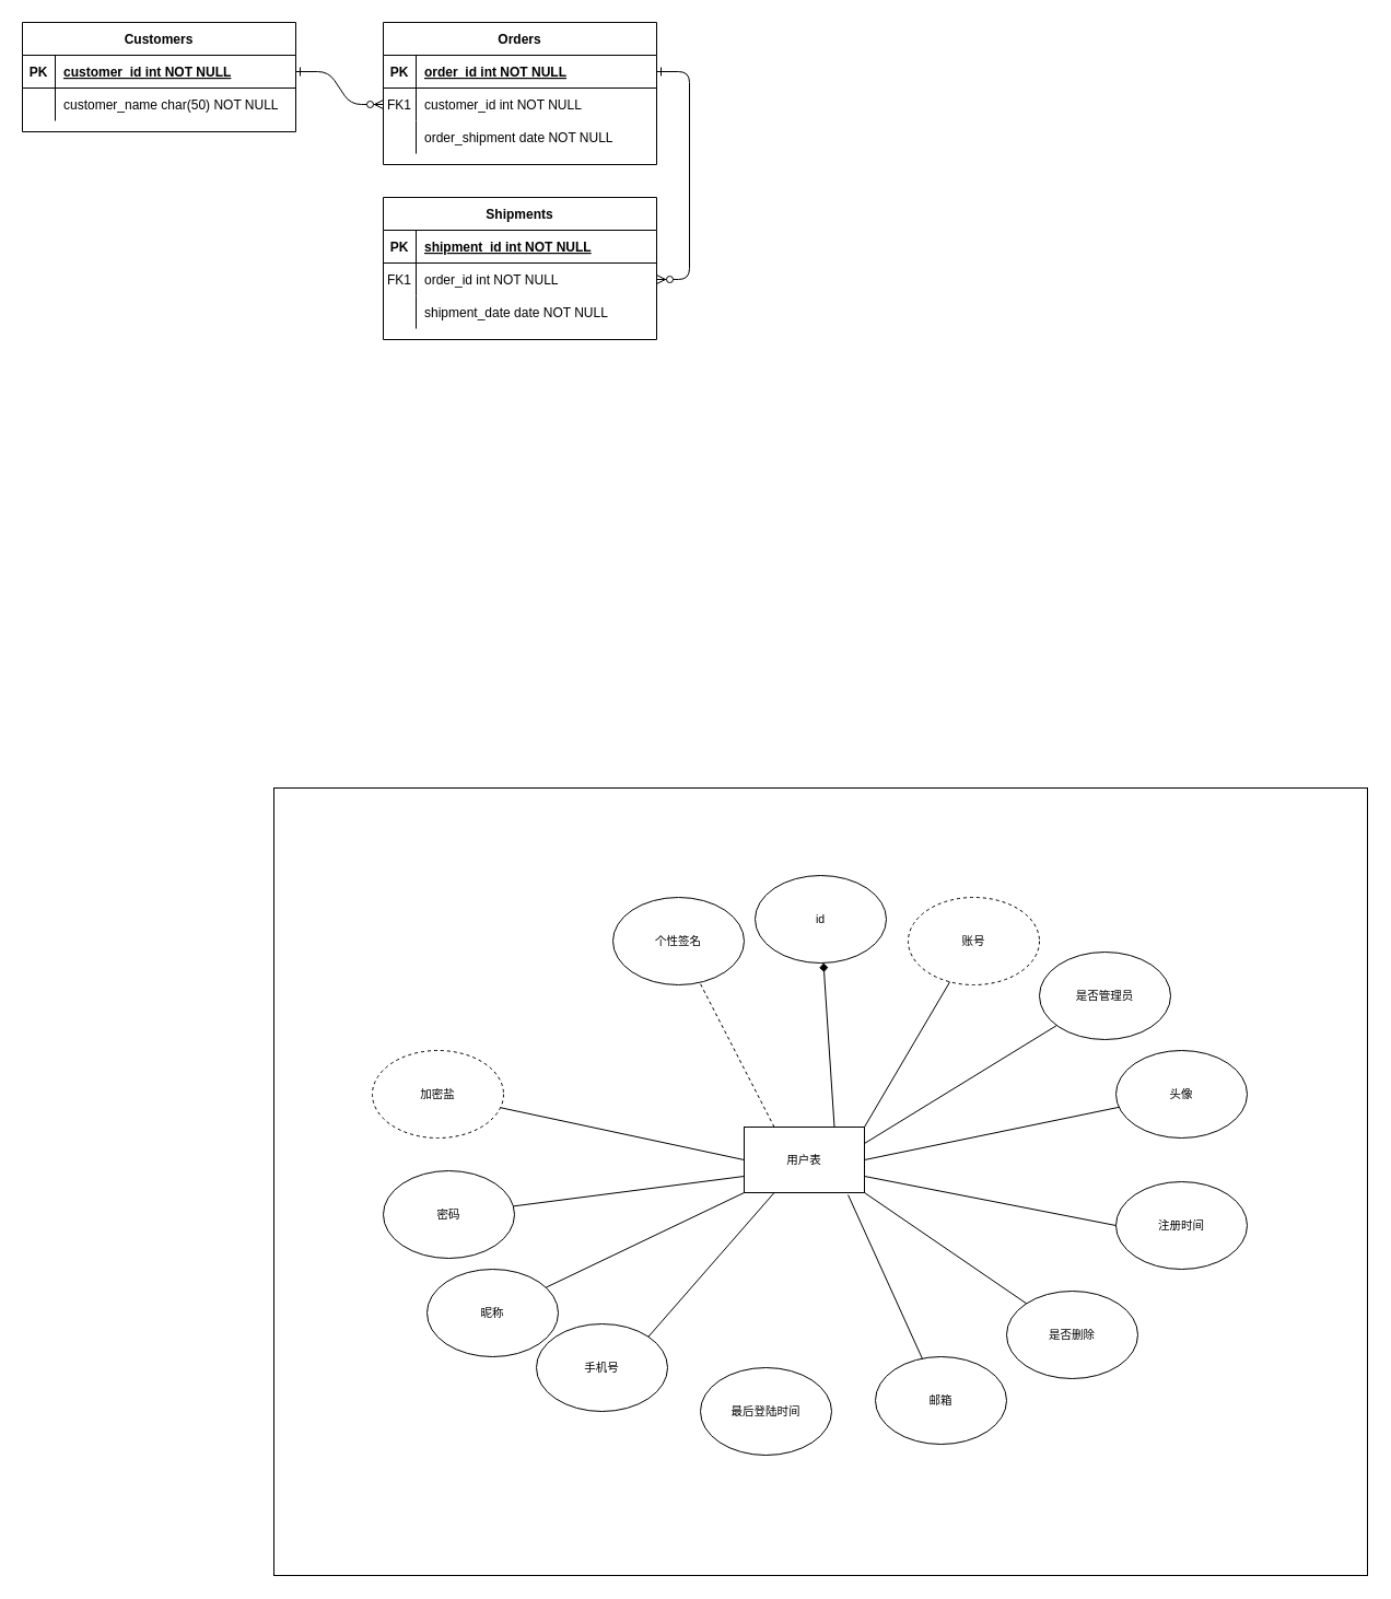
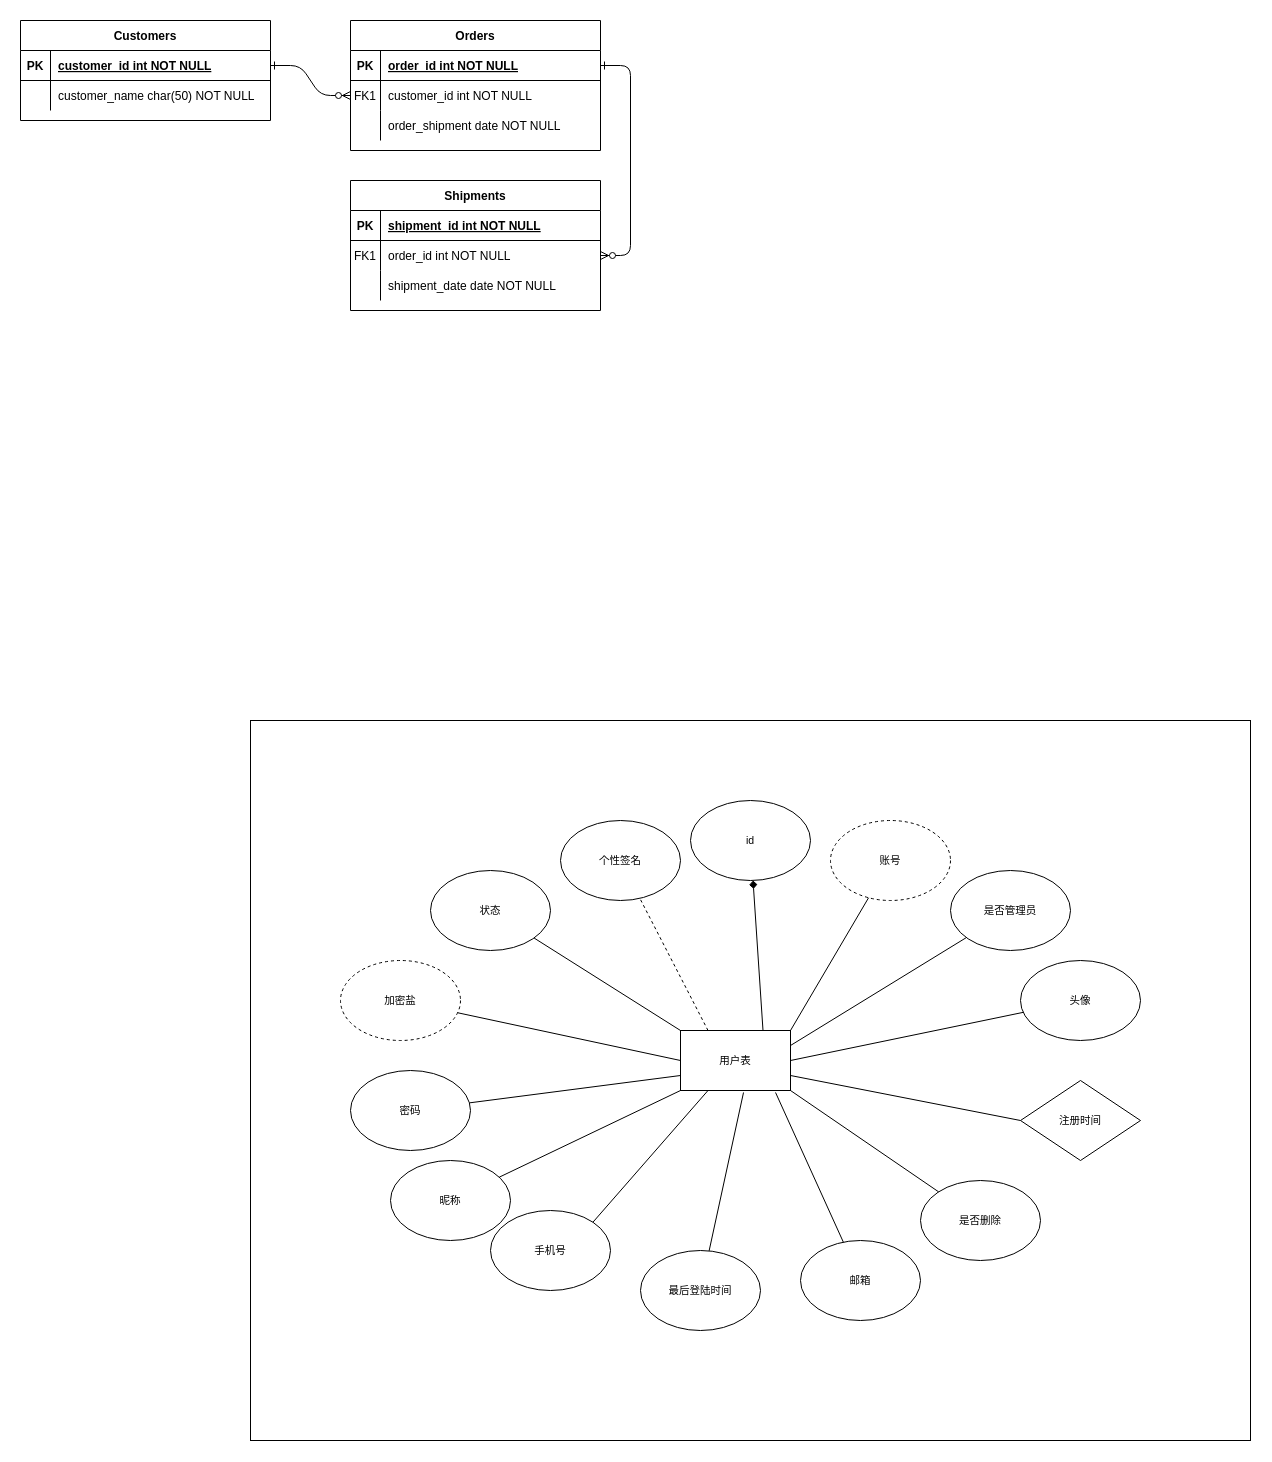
+ <mxCell id="37" value="状态" style="ellipse;whiteSpace=wrap;html=1;fontSize=10.5;" vertex="1" parent="1"><mxGeometry x="430" y="870" width="120" height="80" as="geometry" /></mxCell>
+ <mxCell id="58" value="" style="endArrow=none;html=1;rounded=0;exitX=0;exitY=0;exitDx=0;exitDy=0;fontSize=10.5;" edge="1" parent="1" source="33" target="37"><mxGeometry width="50" height="50" relative="1" as="geometry"><mxPoint x="890" y="1145" as="sourcePoint" /><mxPoint x="1066" y="1037" as="targetPoint" /></mxGeometry></mxCell>
- <mxCell id="45" value="注册时间" style="ellipse;whiteSpace=wrap;html=1;fontSize=10.5;" vertex="1" parent="1"><mxGeometry x="1020" y="1080" width="120" height="80" as="geometry" /></mxCell>
+ <mxCell id="45" value="注册时间" style="rhombus;whiteSpace=wrap;html=1;fontSize=10.5;" vertex="1" parent="1"><mxGeometry x="1020" y="1080" width="120" height="80" as="geometry" /></mxCell>
+ <mxCell id="53" value="" style="endArrow=none;html=1;rounded=0;exitX=0.573;exitY=1.033;exitDx=0;exitDy=0;exitPerimeter=0;fontSize=10.5;" edge="1" parent="1" source="33" target="43"><mxGeometry width="50" height="50" relative="1" as="geometry"><mxPoint x="840" y="1095" as="sourcePoint" /><mxPoint x="1016" y="987" as="targetPoint" /></mxGeometry></mxCell>
